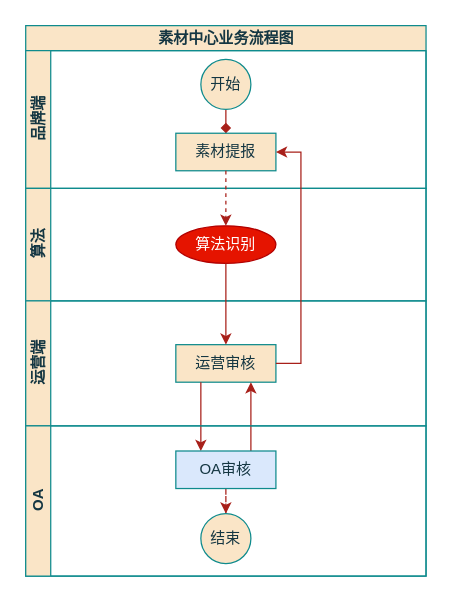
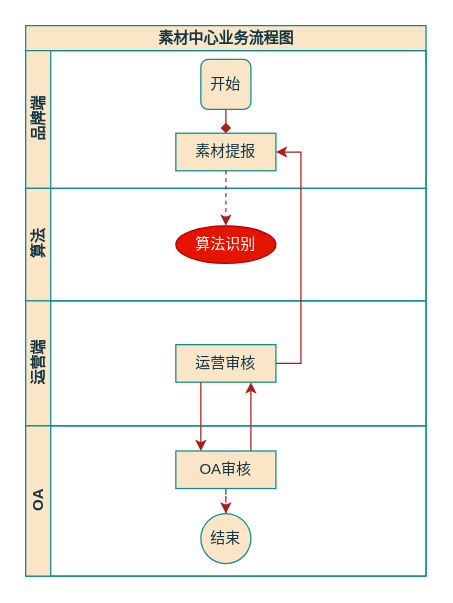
- <mxCell id="5" value="开始" style="ellipse;whiteSpace=wrap;html=1;labelBackgroundColor=none;fillColor=#FAE5C7;strokeColor=#0F8B8D;fontColor=#143642;" vertex="1" parent="3"><mxGeometry x="140" y="7" width="40" height="40" as="geometry" /></mxCell>
+ <mxCell id="5" value="开始" style="whiteSpace=wrap;html=1;labelBackgroundColor=none;fillColor=#FAE5C7;strokeColor=#0F8B8D;fontColor=#143642;rounded=1;" vertex="1" parent="3"><mxGeometry x="140" y="7" width="40" height="40" as="geometry" /></mxCell>
- <mxCell id="12" style="edgeStyle=orthogonalEdgeStyle;rounded=0;orthogonalLoop=1;jettySize=auto;html=1;exitX=0.5;exitY=1;exitDx=0;exitDy=0;entryX=0.5;entryY=0;entryDx=0;entryDy=0;labelBackgroundColor=none;strokeColor=#A8201A;fontColor=default;" edge="1" parent="2" source="8" target="10"><mxGeometry relative="1" as="geometry" /></mxCell>
- <mxCell id="18" value="OA审核" style="rounded=0;whiteSpace=wrap;html=1;glass=0;sketch=0;labelBackgroundColor=none;fillColor=#dae8fc;strokeColor=#0F8B8D;fontColor=#143642;" vertex="1" parent="16"><mxGeometry x="120" y="20" width="80" height="30" as="geometry" /></mxCell>
+ <mxCell id="18" value="OA审核" style="rounded=0;whiteSpace=wrap;html=1;glass=0;sketch=0;labelBackgroundColor=none;fillColor=#FAE5C7;strokeColor=#0F8B8D;fontColor=#143642;" vertex="1" parent="16"><mxGeometry x="120" y="20" width="80" height="30" as="geometry" /></mxCell>
